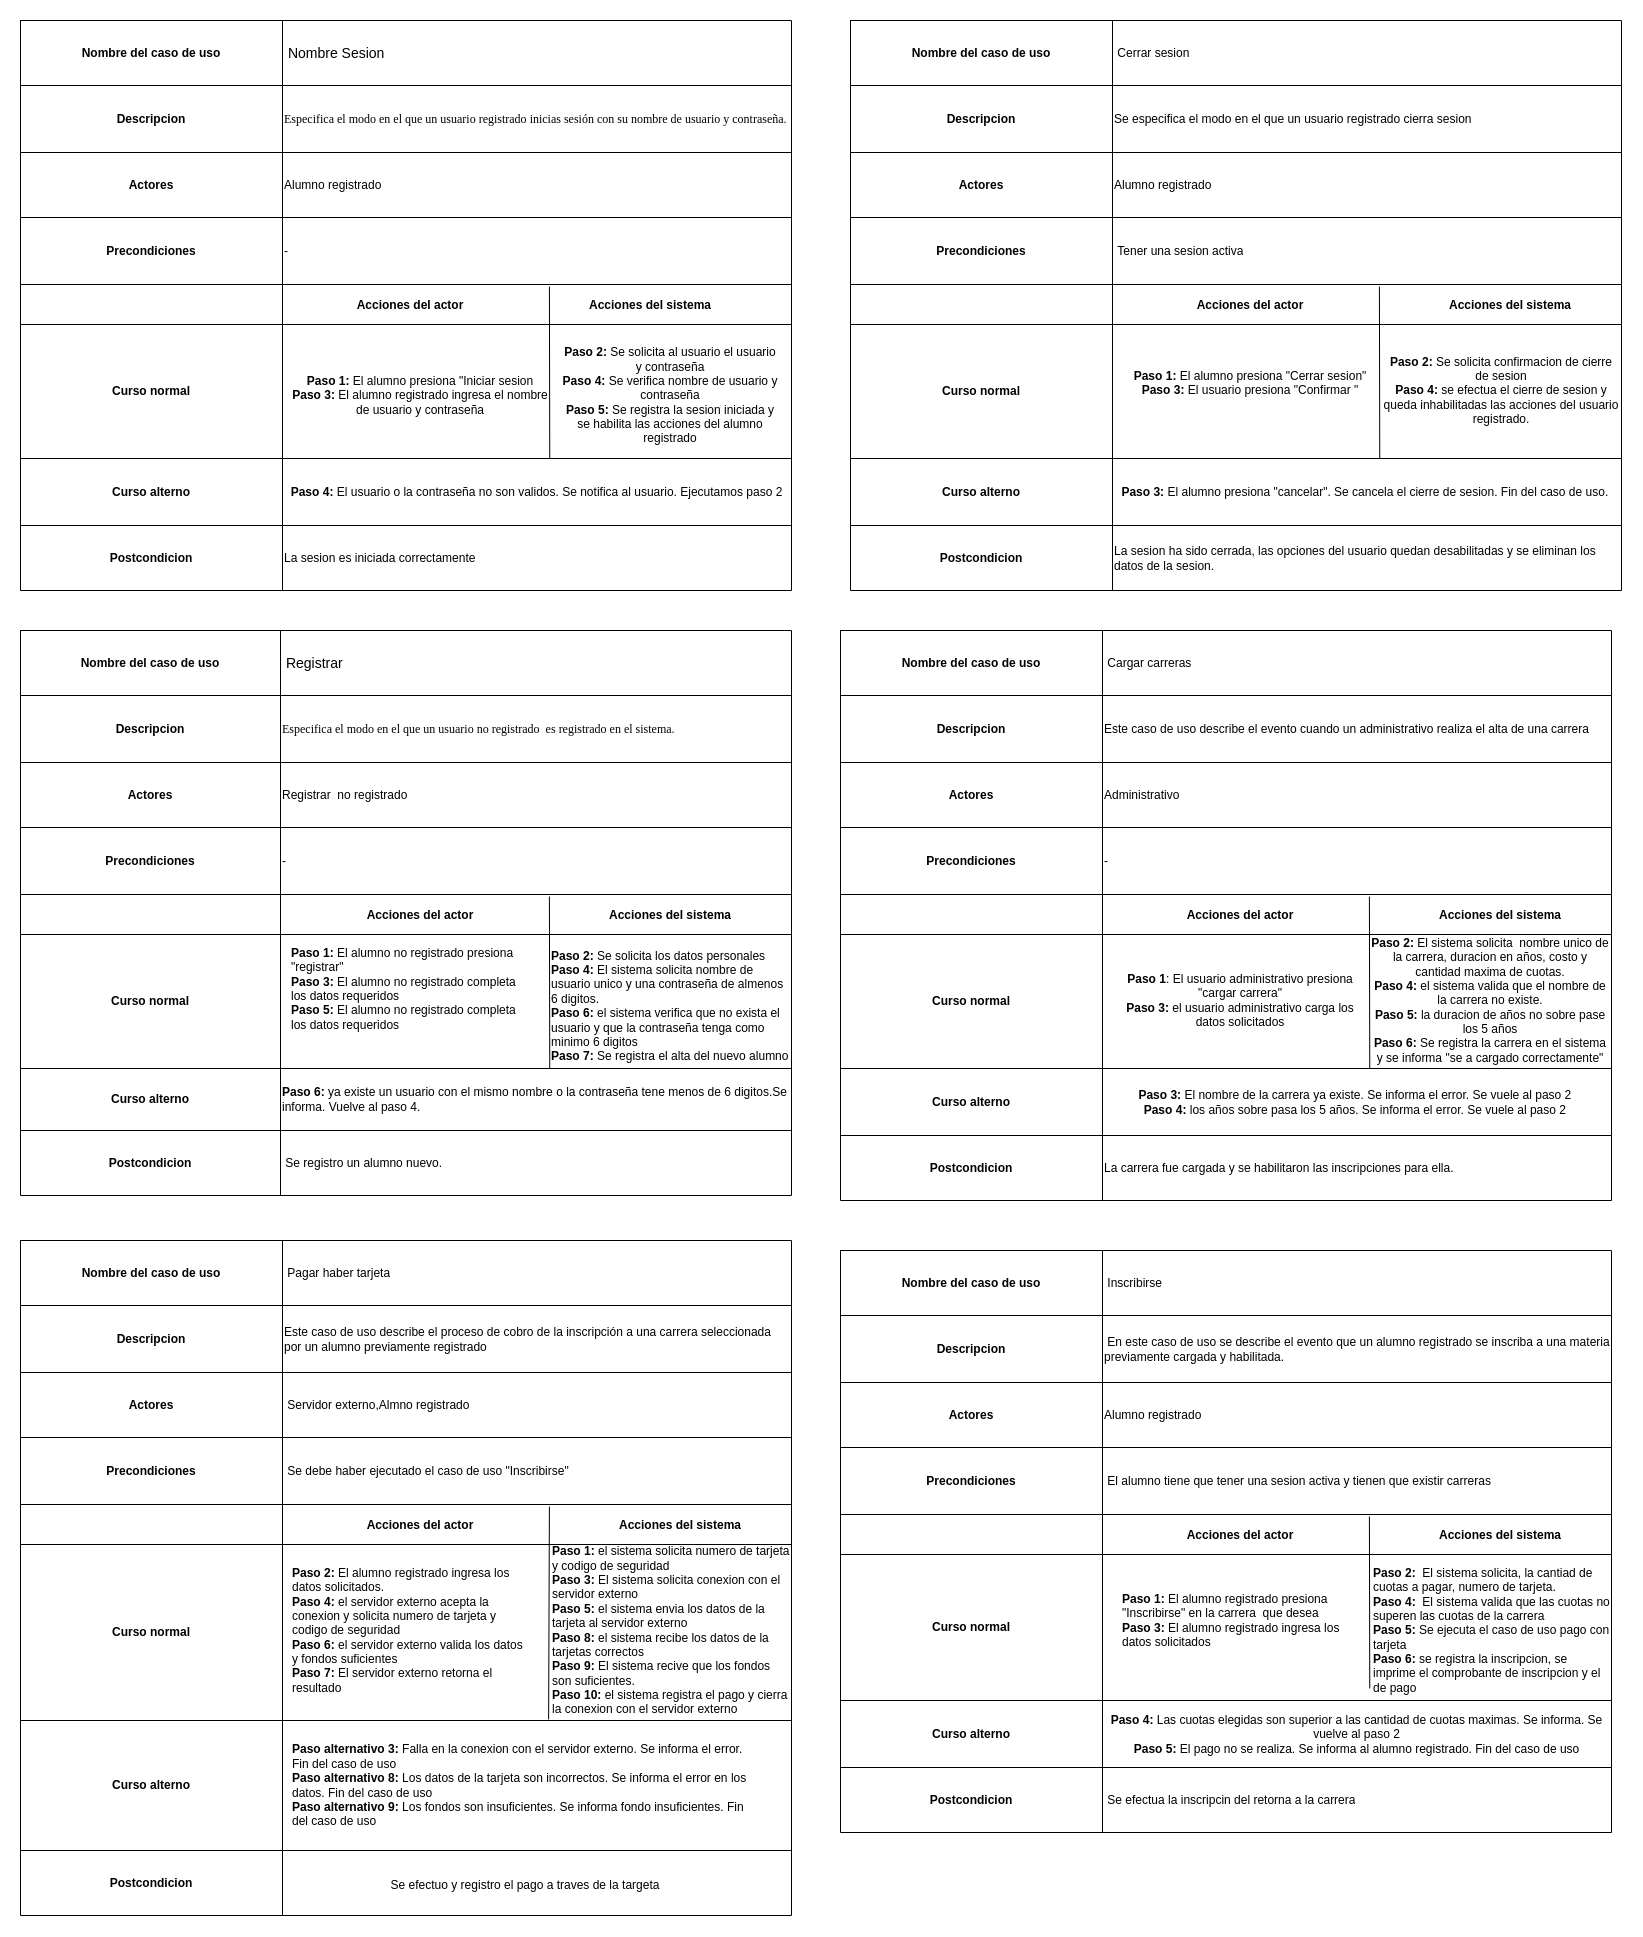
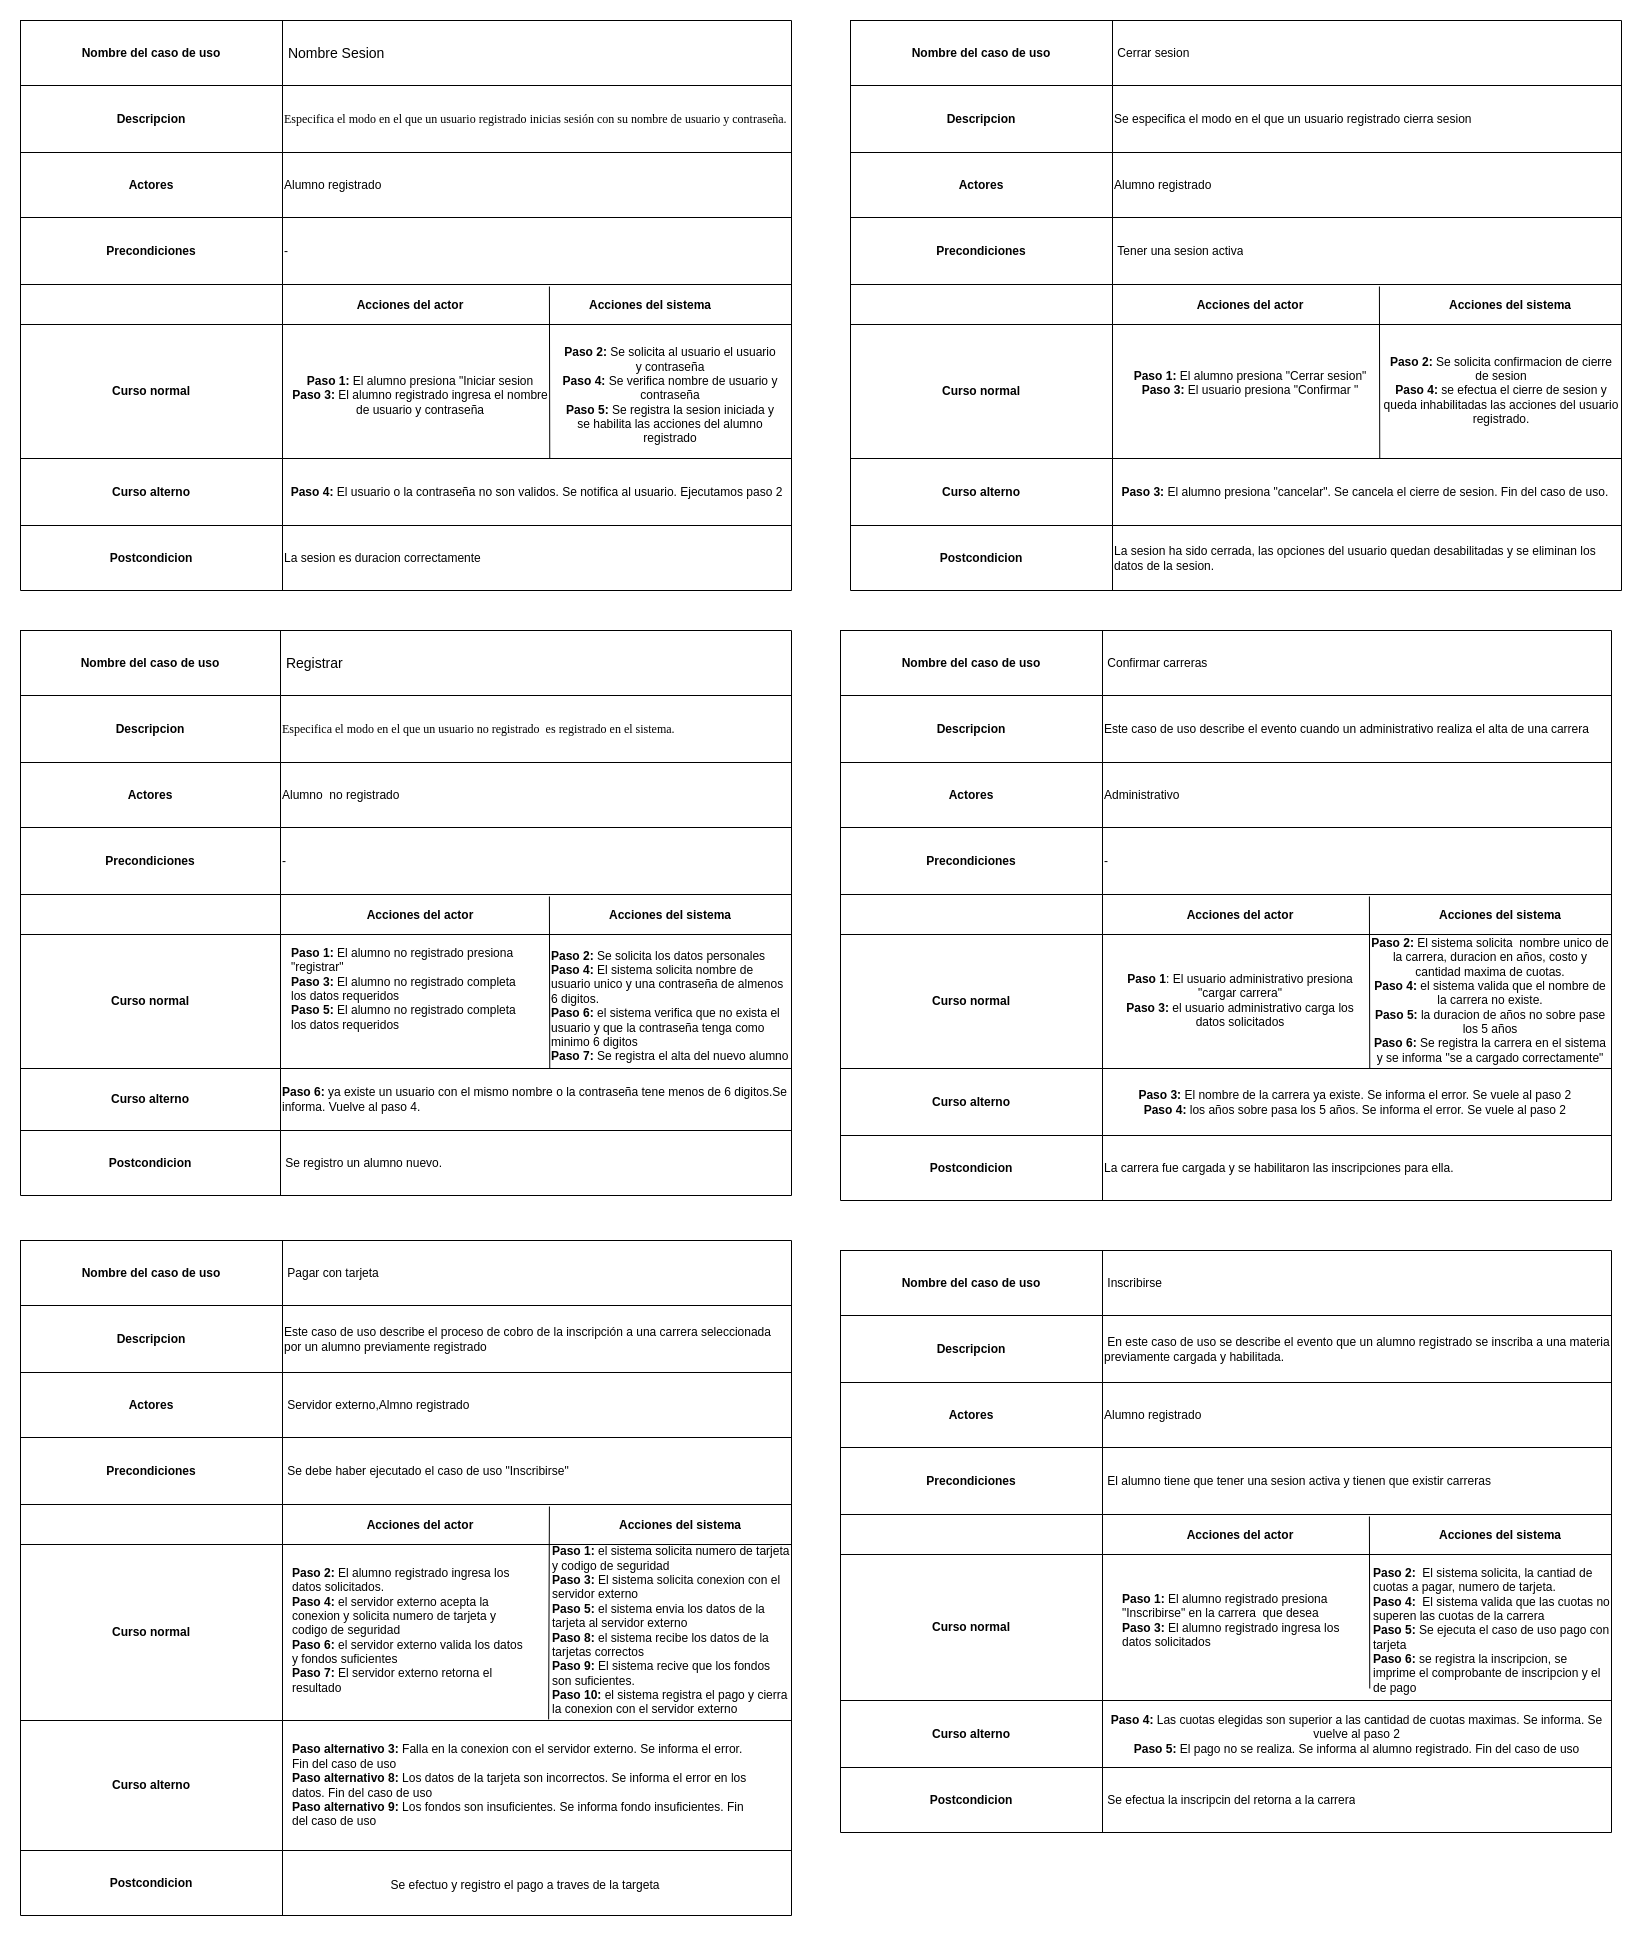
- <mxCell id="27" value="La sesion es iniciada correctamente" style="shape=partialRectangle;html=1;whiteSpace=wrap;connectable=0;strokeColor=inherit;overflow=hidden;fillColor=none;top=0;left=0;bottom=0;right=0;pointerEvents=1;align=left;" vertex="1" parent="25"><mxGeometry x="262" width="509" height="65" as="geometry"><mxRectangle width="509" height="65" as="alternateBounds" /></mxGeometry></mxCell>
+ <mxCell id="27" value="La sesion es duracion correctamente" style="shape=partialRectangle;html=1;whiteSpace=wrap;connectable=0;strokeColor=inherit;overflow=hidden;fillColor=none;top=0;left=0;bottom=0;right=0;pointerEvents=1;align=left;" vertex="1" parent="25"><mxGeometry x="262" width="509" height="65" as="geometry"><mxRectangle width="509" height="65" as="alternateBounds" /></mxGeometry></mxCell>
- <mxCell id="95" value="&amp;nbsp;Cargar carreras" style="shape=partialRectangle;html=1;whiteSpace=wrap;connectable=0;strokeColor=inherit;overflow=hidden;fillColor=none;top=0;left=0;bottom=0;right=0;pointerEvents=1;align=left;" vertex="1" parent="93"><mxGeometry x="262" width="509" height="65" as="geometry"><mxRectangle width="509" height="65" as="alternateBounds" /></mxGeometry></mxCell>
+ <mxCell id="95" value="&amp;nbsp;Confirmar carreras" style="shape=partialRectangle;html=1;whiteSpace=wrap;connectable=0;strokeColor=inherit;overflow=hidden;fillColor=none;top=0;left=0;bottom=0;right=0;pointerEvents=1;align=left;" vertex="1" parent="93"><mxGeometry x="262" width="509" height="65" as="geometry"><mxRectangle width="509" height="65" as="alternateBounds" /></mxGeometry></mxCell>
- <mxCell id="71" value="Registrar&amp;nbsp; no registrado" style="shape=partialRectangle;html=1;whiteSpace=wrap;connectable=0;strokeColor=inherit;overflow=hidden;fillColor=none;top=0;left=0;bottom=0;right=0;pointerEvents=1;align=left;" vertex="1" parent="69"><mxGeometry x="260" width="511" height="65" as="geometry"><mxRectangle width="511" height="65" as="alternateBounds" /></mxGeometry></mxCell>
+ <mxCell id="71" value="Alumno&amp;nbsp; no registrado" style="shape=partialRectangle;html=1;whiteSpace=wrap;connectable=0;strokeColor=inherit;overflow=hidden;fillColor=none;top=0;left=0;bottom=0;right=0;pointerEvents=1;align=left;" vertex="1" parent="69"><mxGeometry x="260" width="511" height="65" as="geometry"><mxRectangle width="511" height="65" as="alternateBounds" /></mxGeometry></mxCell>
- <mxCell id="124" value="&amp;nbsp;Pagar haber tarjeta" style="shape=partialRectangle;html=1;whiteSpace=wrap;connectable=0;strokeColor=inherit;overflow=hidden;fillColor=none;top=0;left=0;bottom=0;right=0;pointerEvents=1;align=left;" vertex="1" parent="122"><mxGeometry x="262" width="509" height="65" as="geometry"><mxRectangle width="509" height="65" as="alternateBounds" /></mxGeometry></mxCell>
+ <mxCell id="124" value="&amp;nbsp;Pagar con tarjeta" style="shape=partialRectangle;html=1;whiteSpace=wrap;connectable=0;strokeColor=inherit;overflow=hidden;fillColor=none;top=0;left=0;bottom=0;right=0;pointerEvents=1;align=left;" vertex="1" parent="122"><mxGeometry x="262" width="509" height="65" as="geometry"><mxRectangle width="509" height="65" as="alternateBounds" /></mxGeometry></mxCell>
